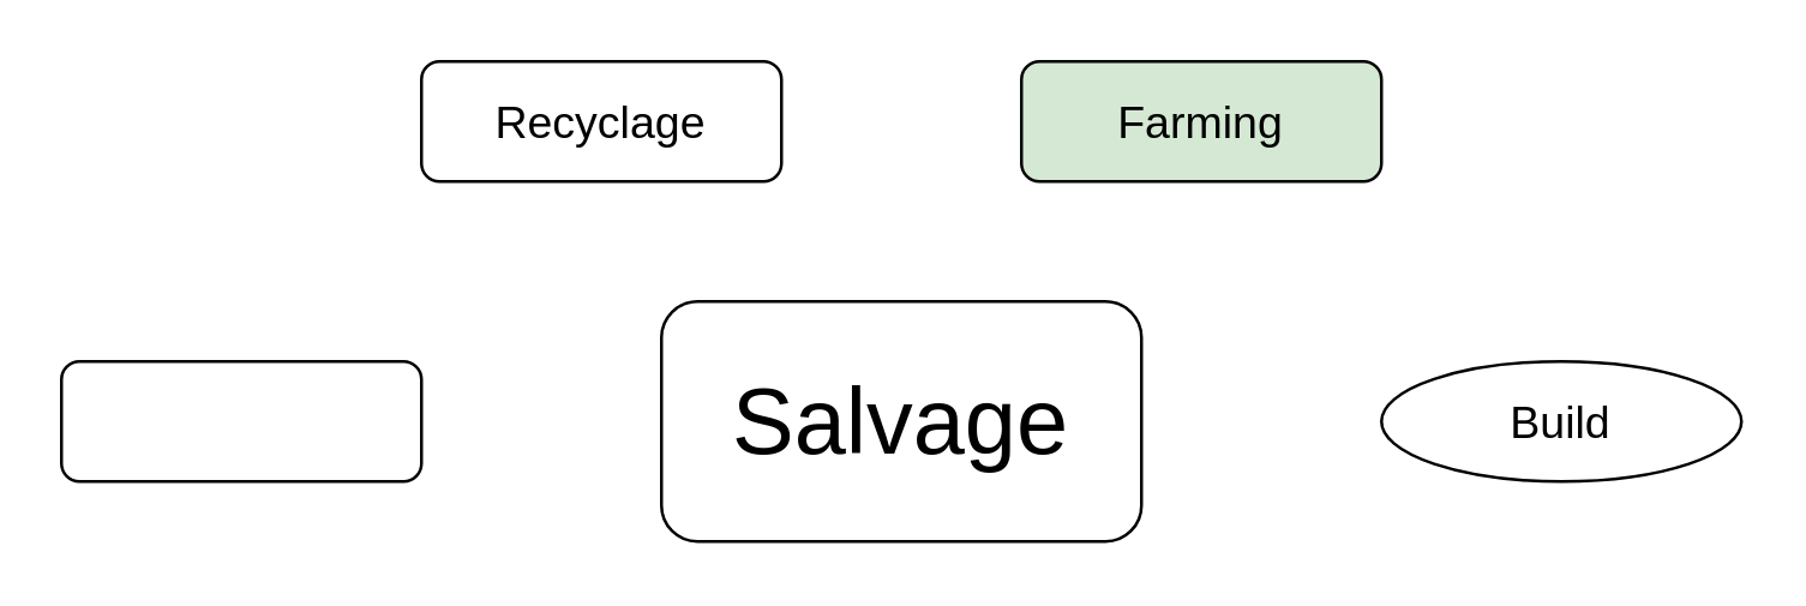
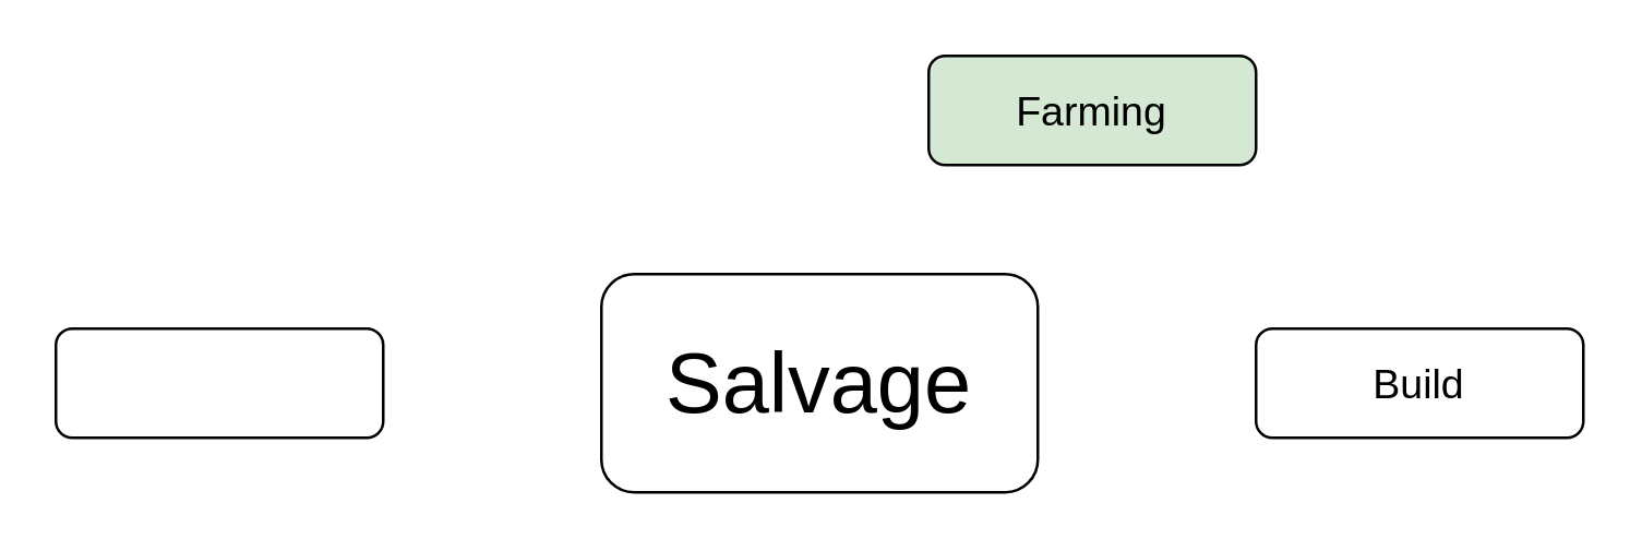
- <mxCell id="3" value="&lt;font style=&quot;font-size: 15px;&quot;&gt;Recyclage&lt;/font&gt;" style="rounded=1;whiteSpace=wrap;html=1;" vertex="1" parent="1"><mxGeometry x="140" y="20" width="120" height="40" as="geometry" /></mxCell>
- <mxCell id="5" value="&lt;font style=&quot;font-size: 15px;&quot;&gt;Build&lt;/font&gt;" style="ellipse;whiteSpace=wrap;html=1;" vertex="1" parent="1"><mxGeometry x="460" y="120" width="120" height="40" as="geometry" /></mxCell>
+ <mxCell id="5" value="&lt;font style=&quot;font-size: 15px;&quot;&gt;Build&lt;/font&gt;" style="rounded=1;whiteSpace=wrap;html=1;" vertex="1" parent="1"><mxGeometry x="460" y="120" width="120" height="40" as="geometry" /></mxCell>
